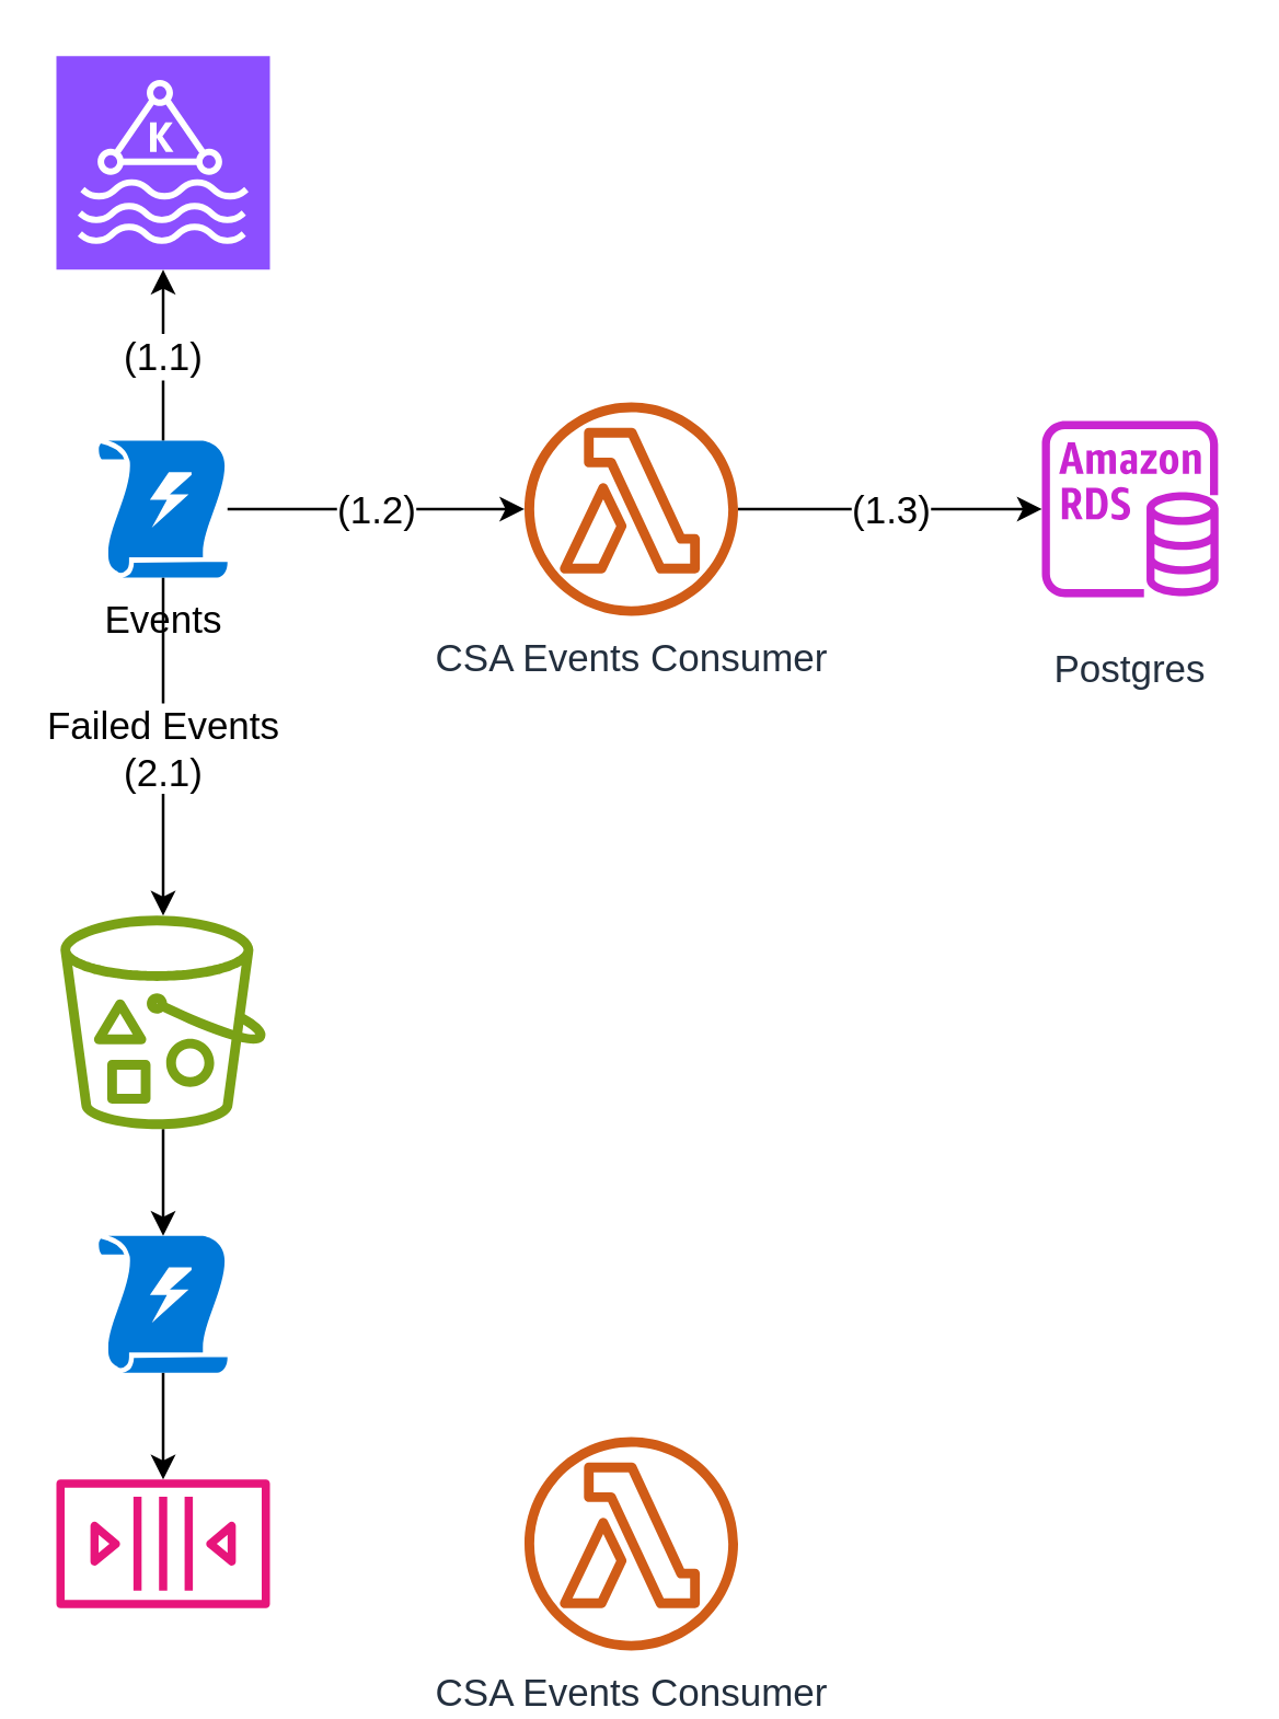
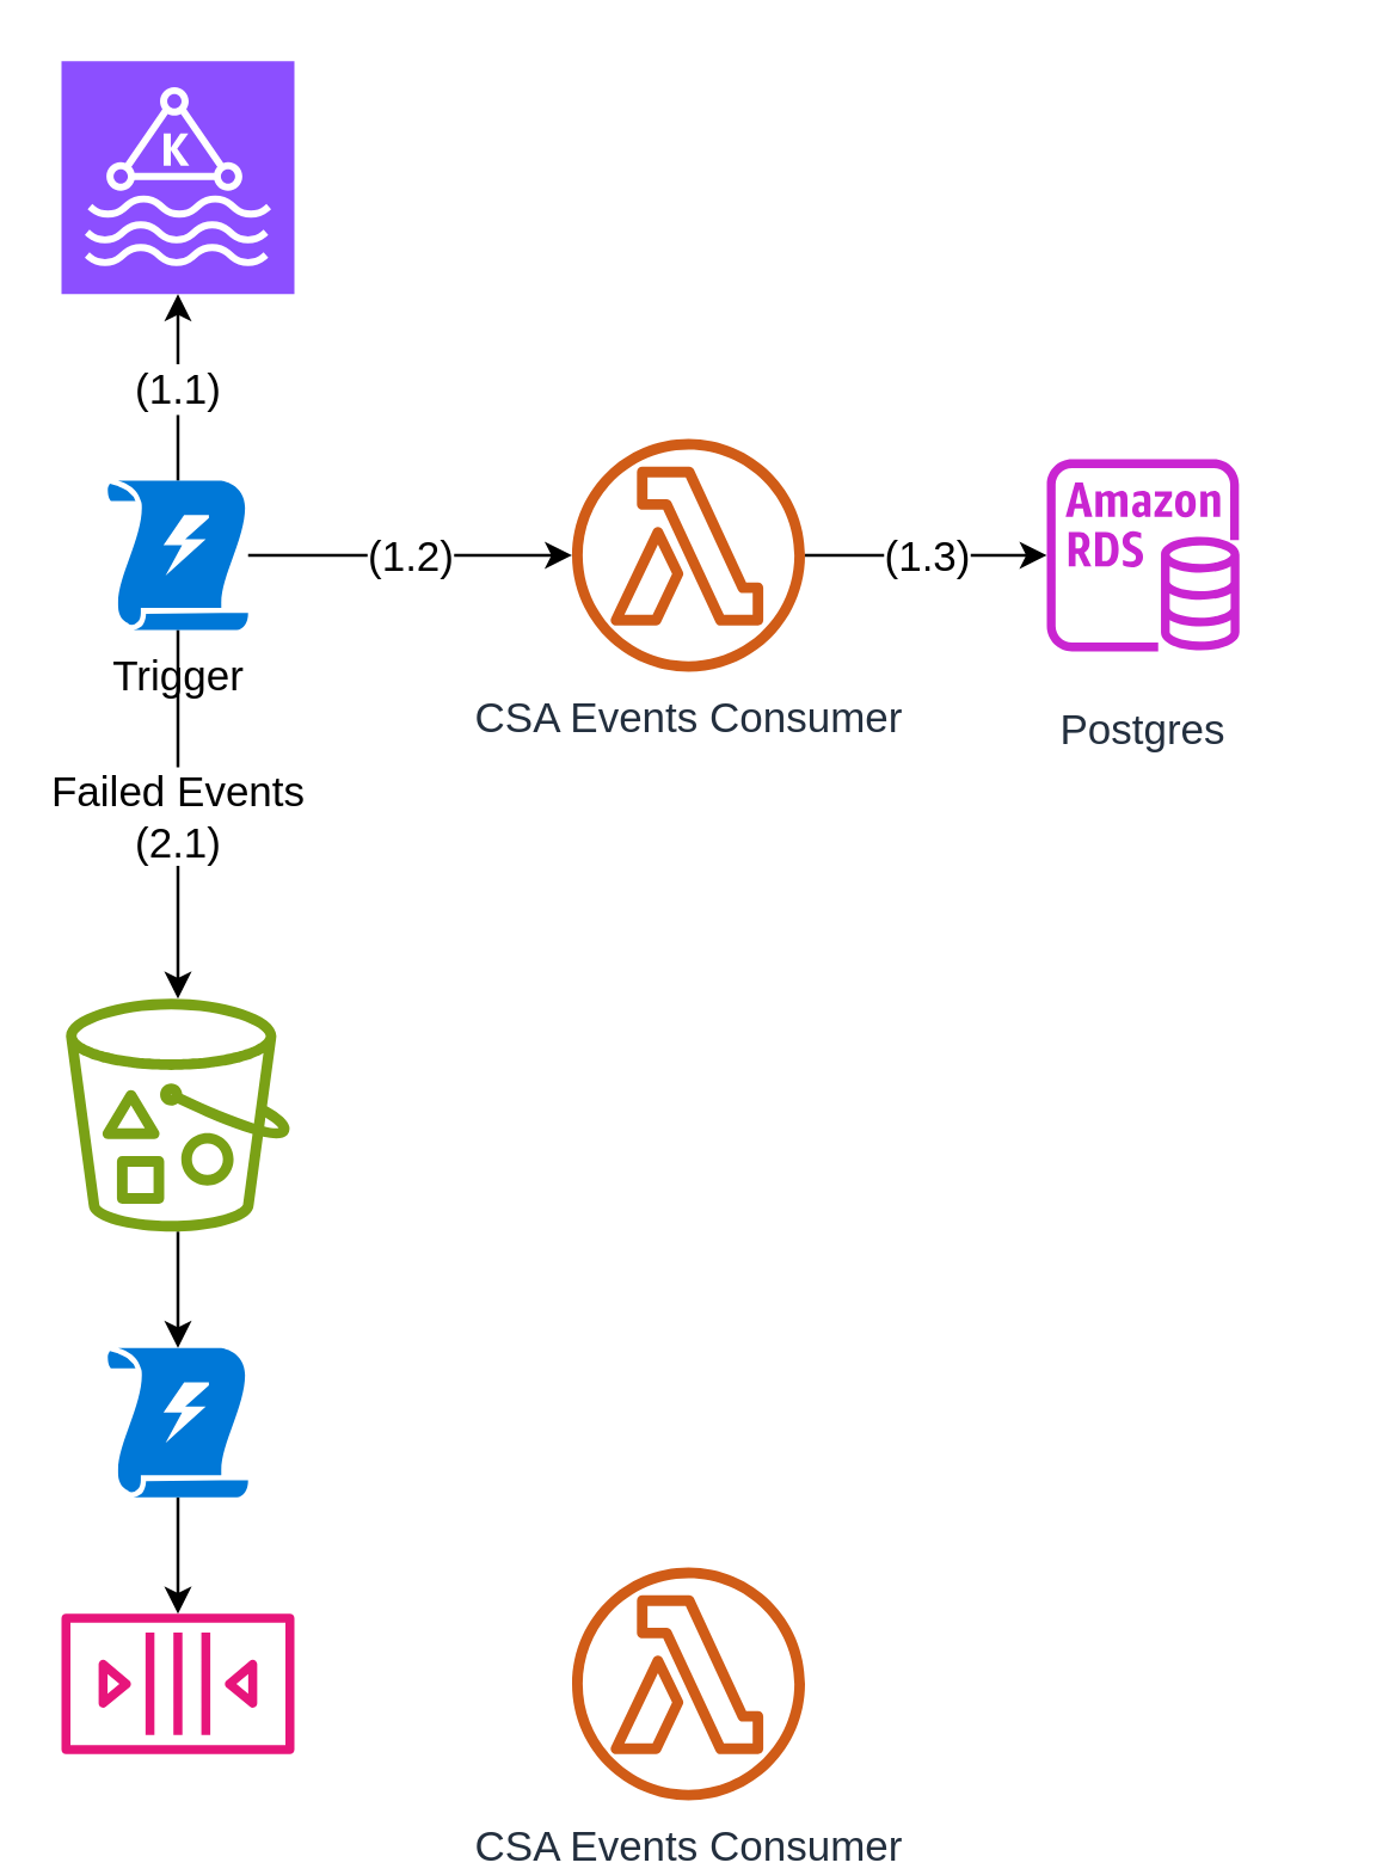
- <mxCell id="11" value="Postgres" style="aspect=fixed;html=1;align=center;fontSize=14;image=img/lib/azure2/databases/Azure_Database_PostgreSQL_Server.svg;sketch=0;outlineConnect=0;fontColor=#232F3E;gradientColor=none;fillColor=#C925D1;strokeColor=none;dashed=0;verticalLabelPosition=bottom;verticalAlign=top;fontStyle=0;pointerEvents=1;shape=mxgraph.aws4.rds_instance;" vertex="1" parent="1"><mxGeometry x="380" y="142.5" width="64.5" height="86" as="geometry" /></mxCell>
+ <mxCell id="11" value="Postgres" style="aspect=fixed;html=1;align=center;fontSize=14;image=img/lib/azure2/databases/Azure_Database_PostgreSQL_Server.svg;sketch=0;outlineConnect=0;fontColor=#232F3E;gradientColor=none;fillColor=#C925D1;strokeColor=none;dashed=0;verticalLabelPosition=bottom;verticalAlign=top;fontStyle=0;pointerEvents=1;shape=mxgraph.aws4.rds_instance;" vertex="1" parent="1"><mxGeometry x="350" y="142.5" width="64.5" height="86" as="geometry" /></mxCell>
- <mxCell id="8" value="Events" style="sketch=0;aspect=fixed;pointerEvents=1;shadow=0;dashed=0;html=1;strokeColor=none;labelPosition=center;verticalLabelPosition=bottom;verticalAlign=top;align=center;shape=mxgraph.mscae.enterprise.triggers;fillColor=#0078D7;fontSize=14;" vertex="1" parent="1"><mxGeometry x="35.5" y="160.5" width="47" height="50" as="geometry" /></mxCell>
+ <mxCell id="8" value="Trigger" style="sketch=0;aspect=fixed;pointerEvents=1;shadow=0;dashed=0;html=1;strokeColor=none;labelPosition=center;verticalLabelPosition=bottom;verticalAlign=top;align=center;shape=mxgraph.mscae.enterprise.triggers;fillColor=#0078D7;fontSize=14;" vertex="1" parent="1"><mxGeometry x="35.5" y="160.5" width="47" height="50" as="geometry" /></mxCell>
